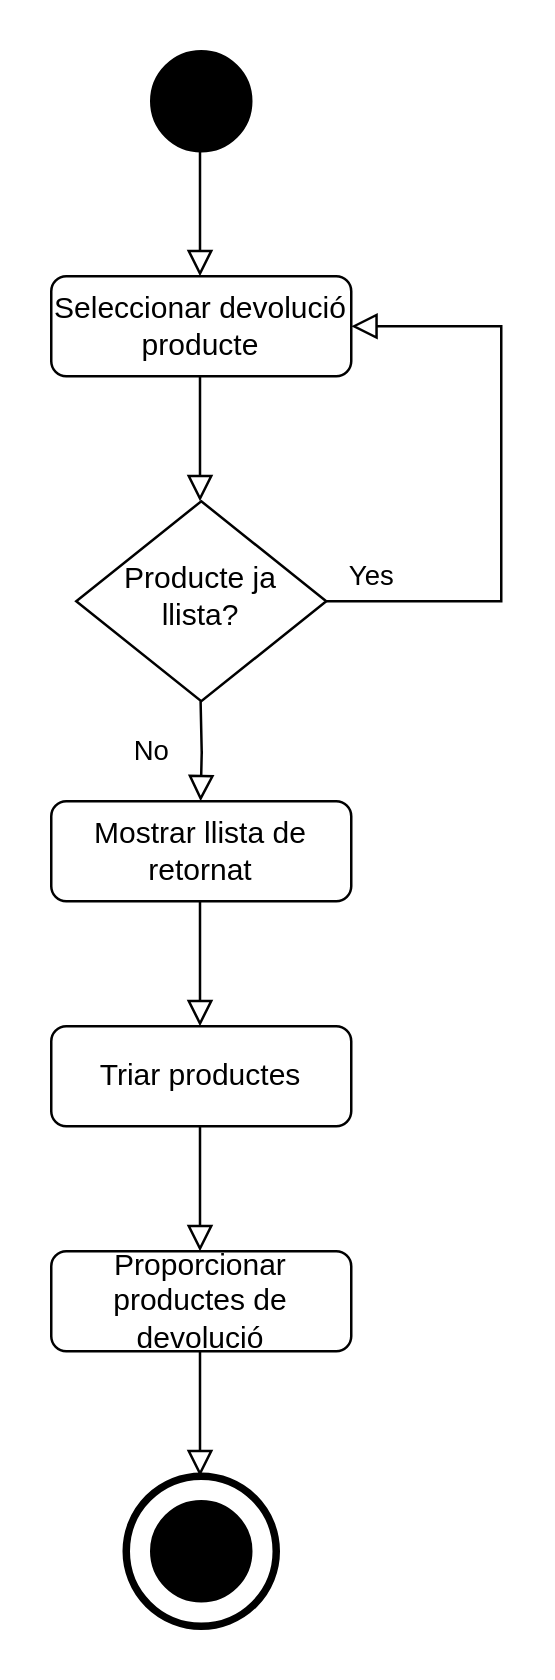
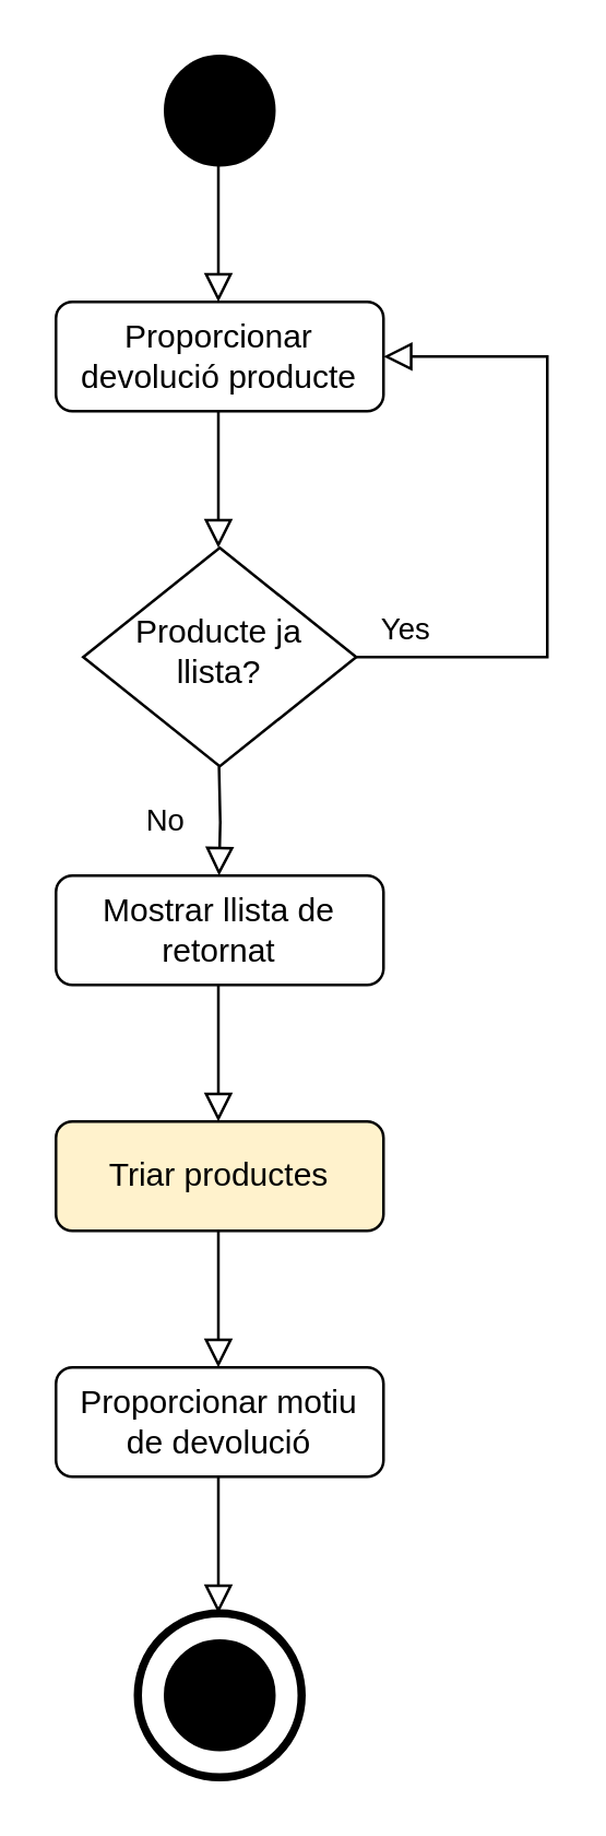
- <mxCell id="2" value="Seleccionar devolució producte" style="rounded=1;whiteSpace=wrap;html=1;fontSize=12;glass=0;strokeWidth=1;shadow=0;" vertex="1" parent="1"><mxGeometry x="20" y="110" width="120" height="40" as="geometry" /></mxCell>
+ <mxCell id="2" value="Proporcionar devolució producte" style="rounded=1;whiteSpace=wrap;html=1;fontSize=12;glass=0;strokeWidth=1;shadow=0;" vertex="1" parent="1"><mxGeometry x="20" y="110" width="120" height="40" as="geometry" /></mxCell>
- <mxCell id="7" value="Triar productes" style="rounded=1;whiteSpace=wrap;html=1;fontSize=12;glass=0;strokeWidth=1;shadow=0;" vertex="1" parent="1"><mxGeometry x="20" y="410" width="120" height="40" as="geometry" /></mxCell>
+ <mxCell id="7" value="Triar productes" style="rounded=1;whiteSpace=wrap;html=1;fontSize=12;glass=0;strokeWidth=1;shadow=0;fillColor=#fff2cc;" vertex="1" parent="1"><mxGeometry x="20" y="410" width="120" height="40" as="geometry" /></mxCell>
- <mxCell id="9" value="Proporcionar productes de devolució" style="rounded=1;whiteSpace=wrap;html=1;fontSize=12;glass=0;strokeWidth=1;shadow=0;" vertex="1" parent="1"><mxGeometry x="20" y="500" width="120" height="40" as="geometry" /></mxCell>
+ <mxCell id="9" value="Proporcionar motiu de devolució" style="rounded=1;whiteSpace=wrap;html=1;fontSize=12;glass=0;strokeWidth=1;shadow=0;" vertex="1" parent="1"><mxGeometry x="20" y="500" width="120" height="40" as="geometry" /></mxCell>
